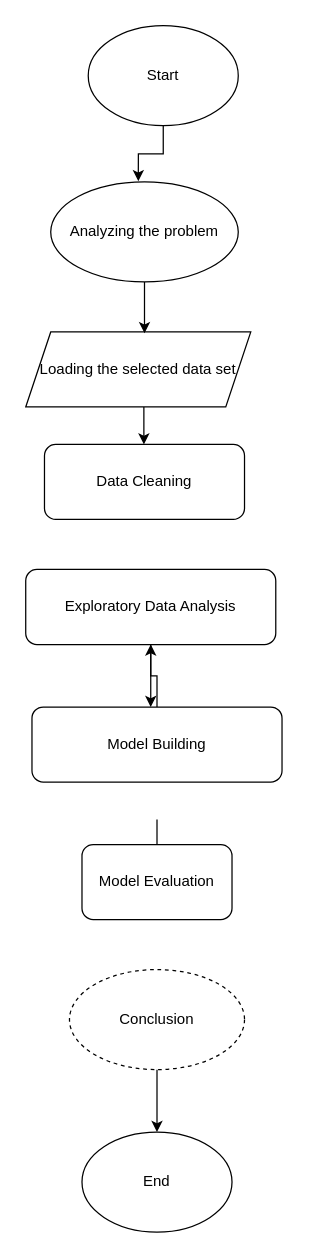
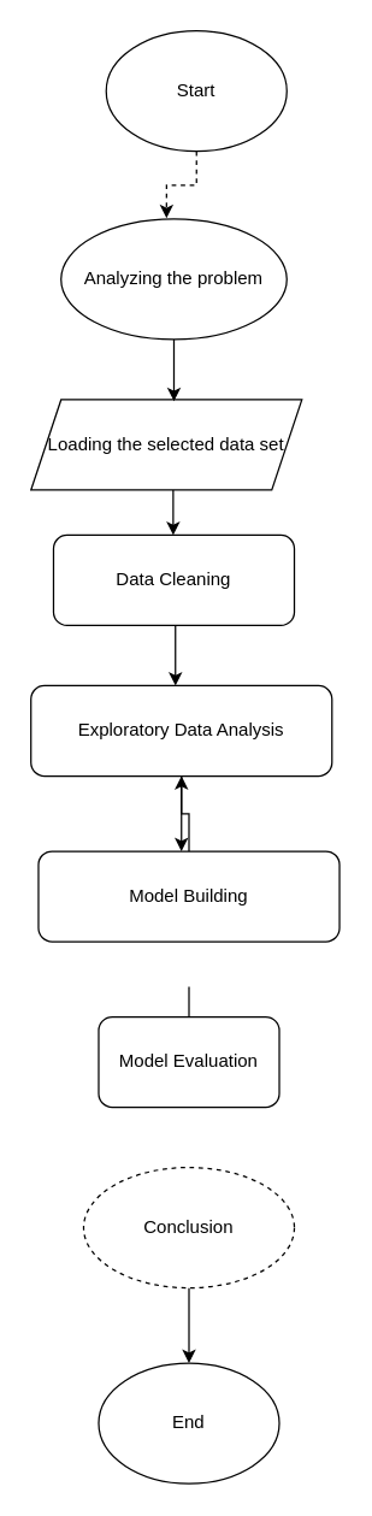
- <mxCell id="12" style="edgeStyle=orthogonalEdgeStyle;rounded=0;orthogonalLoop=1;jettySize=auto;html=1;entryX=0.467;entryY=-0.007;entryDx=0;entryDy=0;entryPerimeter=0;" parent="1" source="13" target="9" edge="1"><mxGeometry relative="1" as="geometry" /></mxCell>
+ <mxCell id="12" style="edgeStyle=orthogonalEdgeStyle;rounded=0;orthogonalLoop=1;jettySize=auto;html=1;entryX=0.467;entryY=-0.007;entryDx=0;entryDy=0;entryPerimeter=0;dashed=1;" parent="1" source="13" target="9" edge="1"><mxGeometry relative="1" as="geometry" /></mxCell>
+ <mxCell id="3" style="edgeStyle=orthogonalEdgeStyle;rounded=0;orthogonalLoop=1;jettySize=auto;html=1;exitX=0.5;exitY=1;exitDx=0;exitDy=0;" parent="1" source="4" target="6" edge="1"><mxGeometry relative="1" as="geometry"><mxPoint x="116" y="526.782" as="targetPoint" /><Array as="points"><mxPoint x="116" y="415" /></Array></mxGeometry></mxCell>
